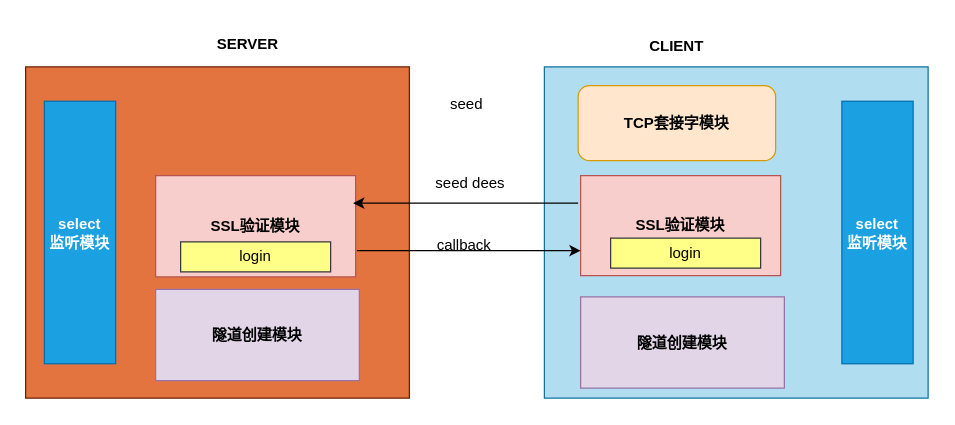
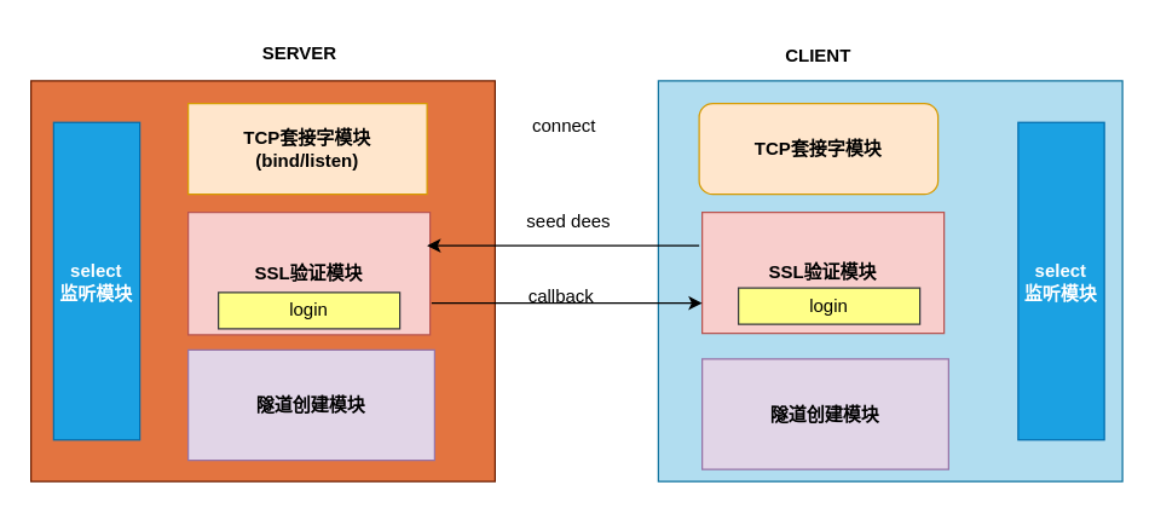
- <mxCell id="8" value="seed" style="text;html=1;strokeColor=none;fillColor=none;align=center;verticalAlign=middle;whiteSpace=wrap;rounded=0;" vertex="1" parent="1"><mxGeometry x="343" y="68" width="60" height="30" as="geometry" /></mxCell>
+ <mxCell id="8" value="connect" style="text;html=1;strokeColor=none;fillColor=none;align=center;verticalAlign=middle;whiteSpace=wrap;rounded=0;" vertex="1" parent="1"><mxGeometry x="343" y="68" width="60" height="30" as="geometry" /></mxCell>
+ <mxCell id="4" value="TCP套接字模块&lt;br&gt;(bind/listen)" style="rounded=0;whiteSpace=wrap;html=1;fontStyle=1;fillColor=#ffe6cc;strokeColor=#d79b00;" vertex="1" parent="1"><mxGeometry x="124" y="68" width="158" height="60" as="geometry" /></mxCell>
